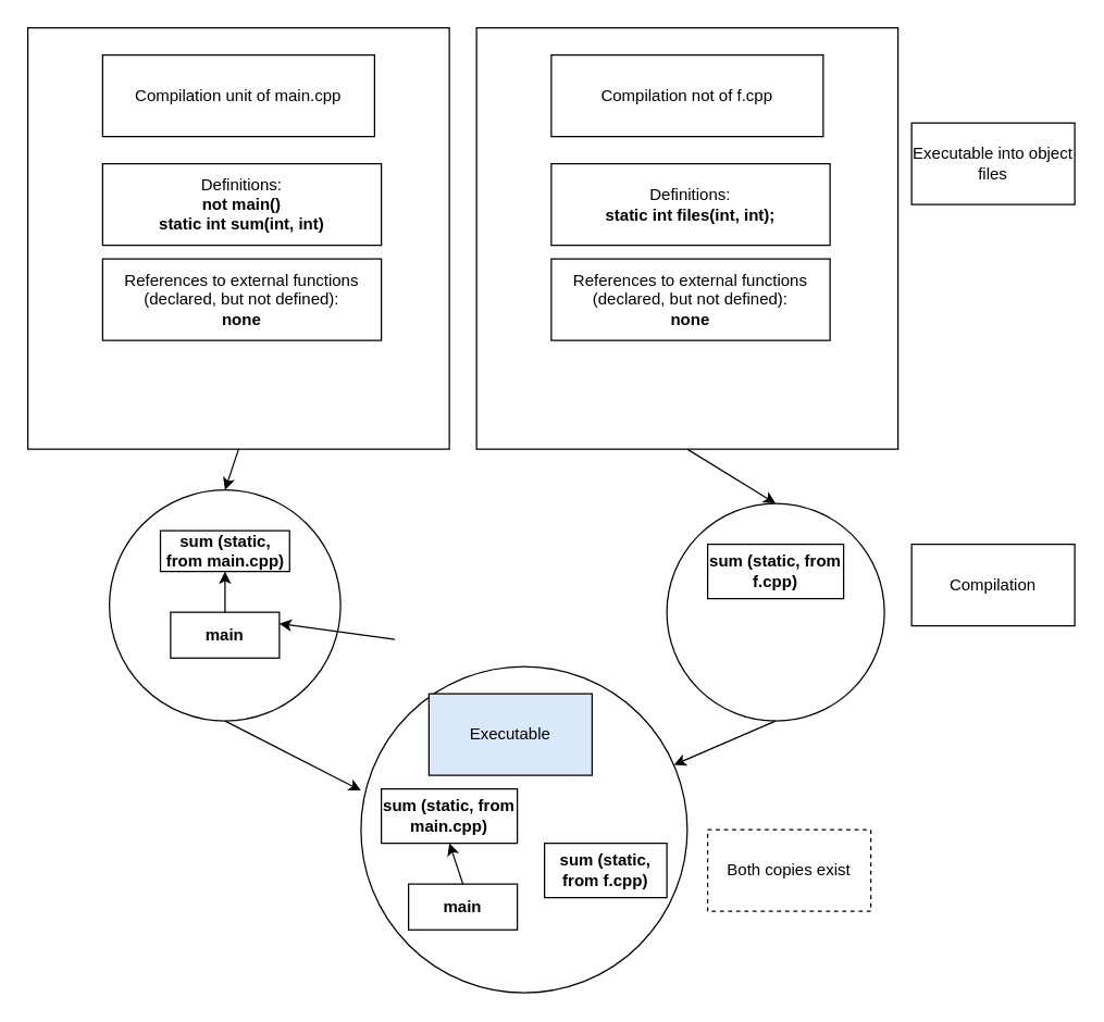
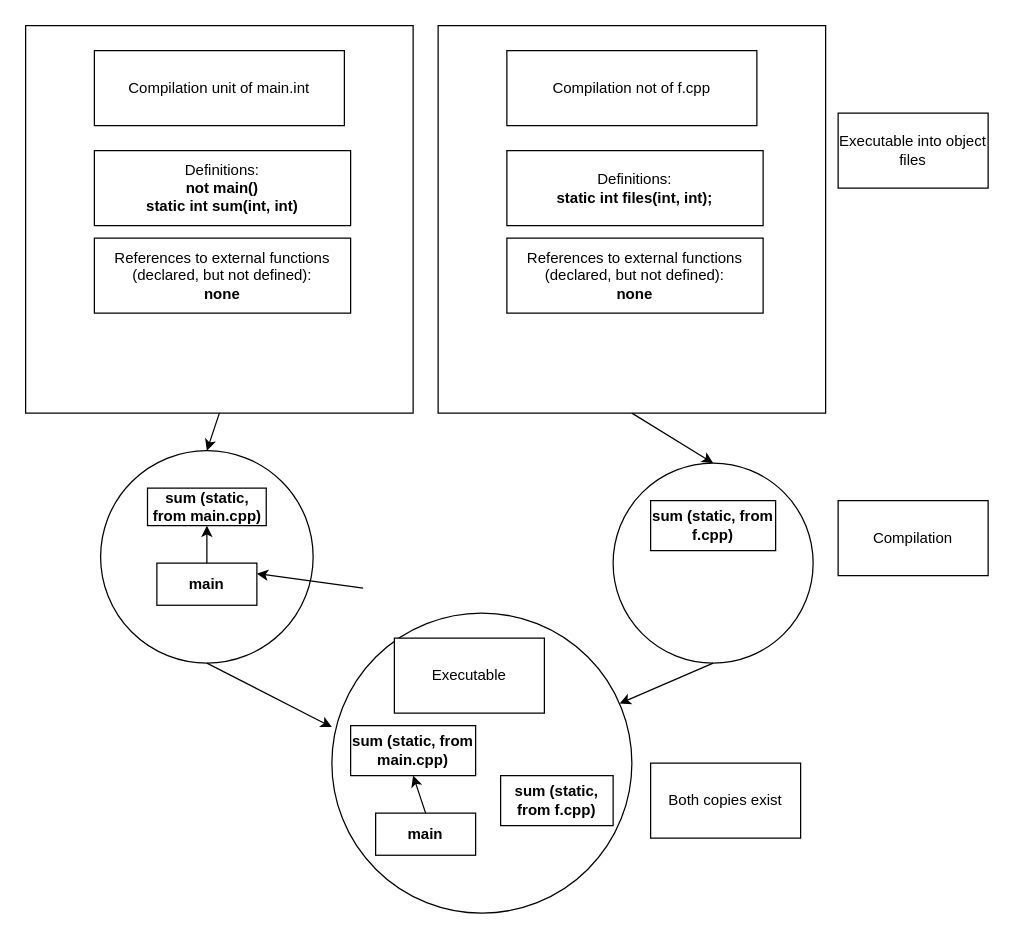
- <mxCell id="4" value="Compilation unit of main.cpp" style="rounded=0;whiteSpace=wrap;html=1;movable=1;resizable=1;rotatable=1;deletable=1;editable=1;locked=0;connectable=1;" parent="2" vertex="1"><mxGeometry x="55" y="20" width="200" height="60" as="geometry" /></mxCell>
+ <mxCell id="4" value="Compilation unit of main.int" style="rounded=0;whiteSpace=wrap;html=1;movable=1;resizable=1;rotatable=1;deletable=1;editable=1;locked=0;connectable=1;" parent="2" vertex="1"><mxGeometry x="55" y="20" width="200" height="60" as="geometry" /></mxCell>
- <mxCell id="27" value="Executable" style="rounded=0;whiteSpace=wrap;html=1;fillColor=#dae8fc;" vertex="1" parent="1"><mxGeometry x="315" y="510" width="120" height="60" as="geometry" /></mxCell>
+ <mxCell id="27" value="Executable" style="rounded=0;whiteSpace=wrap;html=1;" vertex="1" parent="1"><mxGeometry x="315" y="510" width="120" height="60" as="geometry" /></mxCell>
- <mxCell id="32" value="Both copies exist" style="rounded=0;whiteSpace=wrap;html=1;dashed=1;" vertex="1" parent="1"><mxGeometry x="520" y="610" width="120" height="60" as="geometry" /></mxCell>
+ <mxCell id="32" value="Both copies exist" style="rounded=0;whiteSpace=wrap;html=1;" vertex="1" parent="1"><mxGeometry x="520" y="610" width="120" height="60" as="geometry" /></mxCell>
